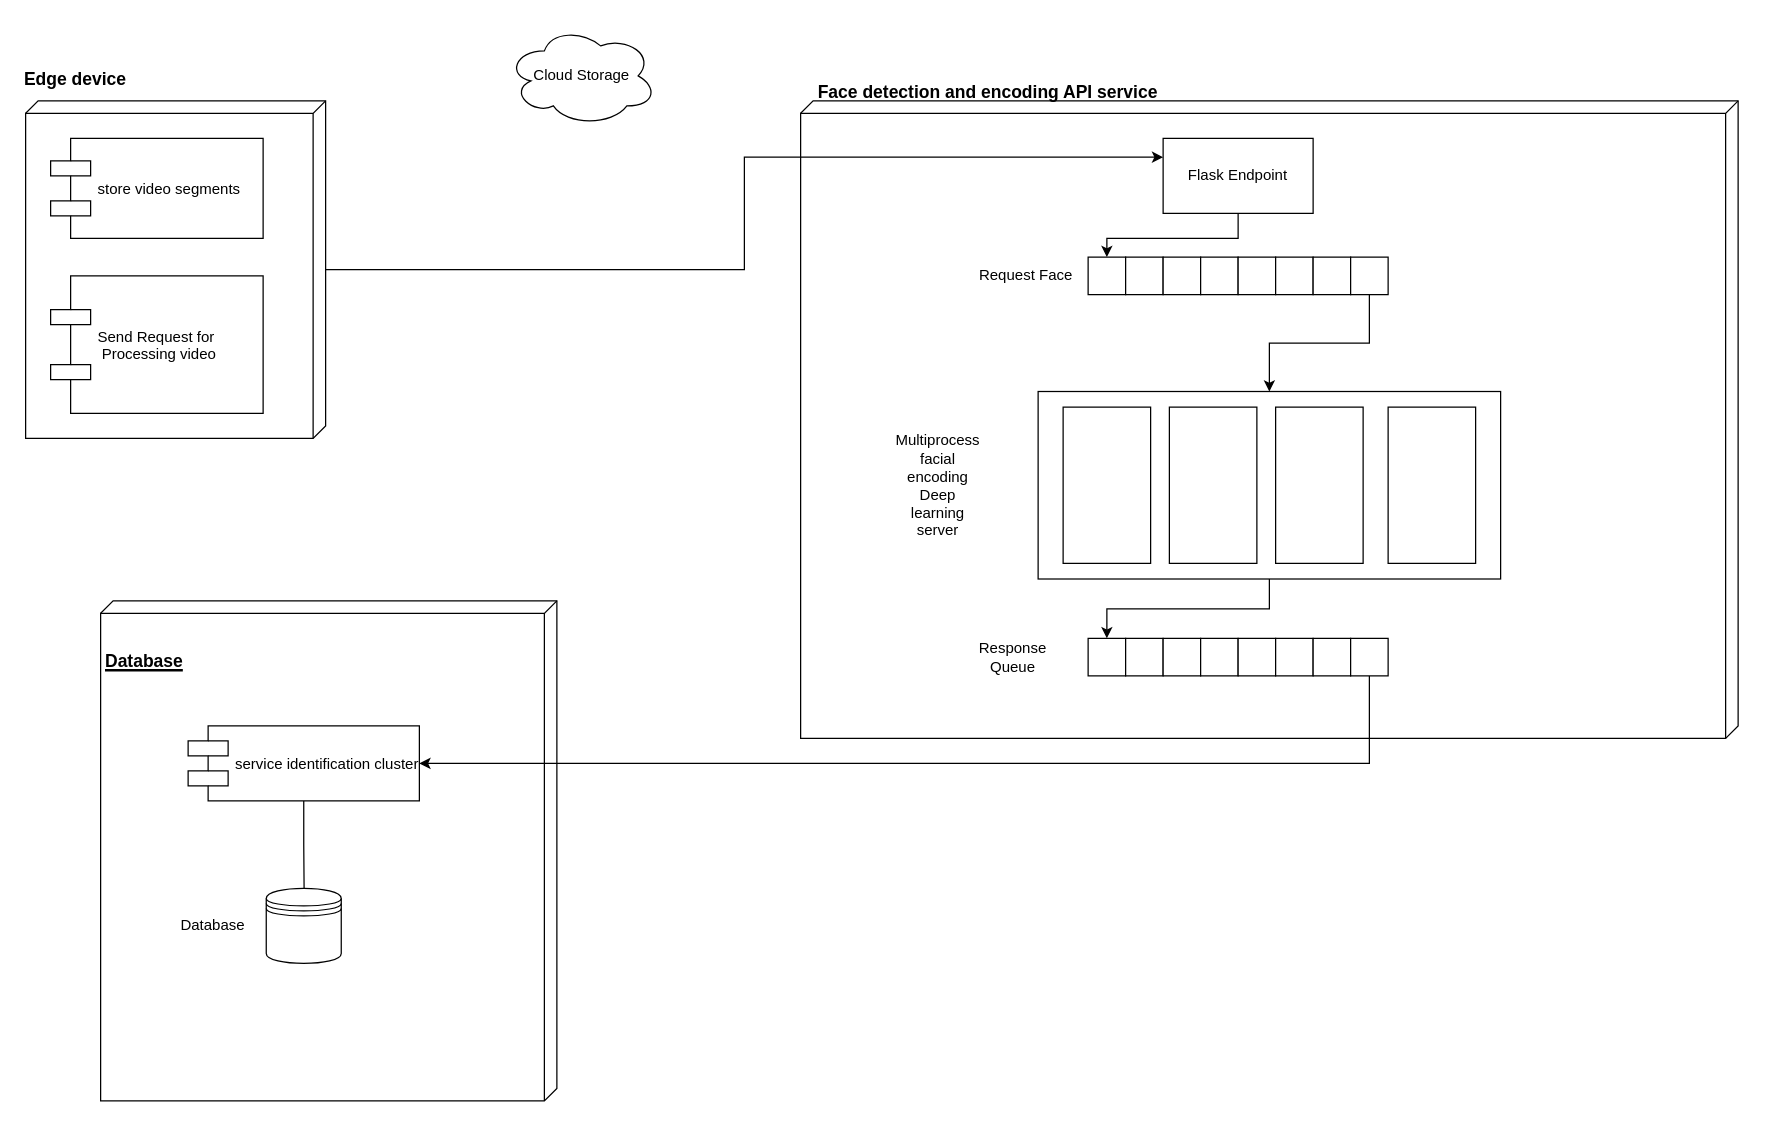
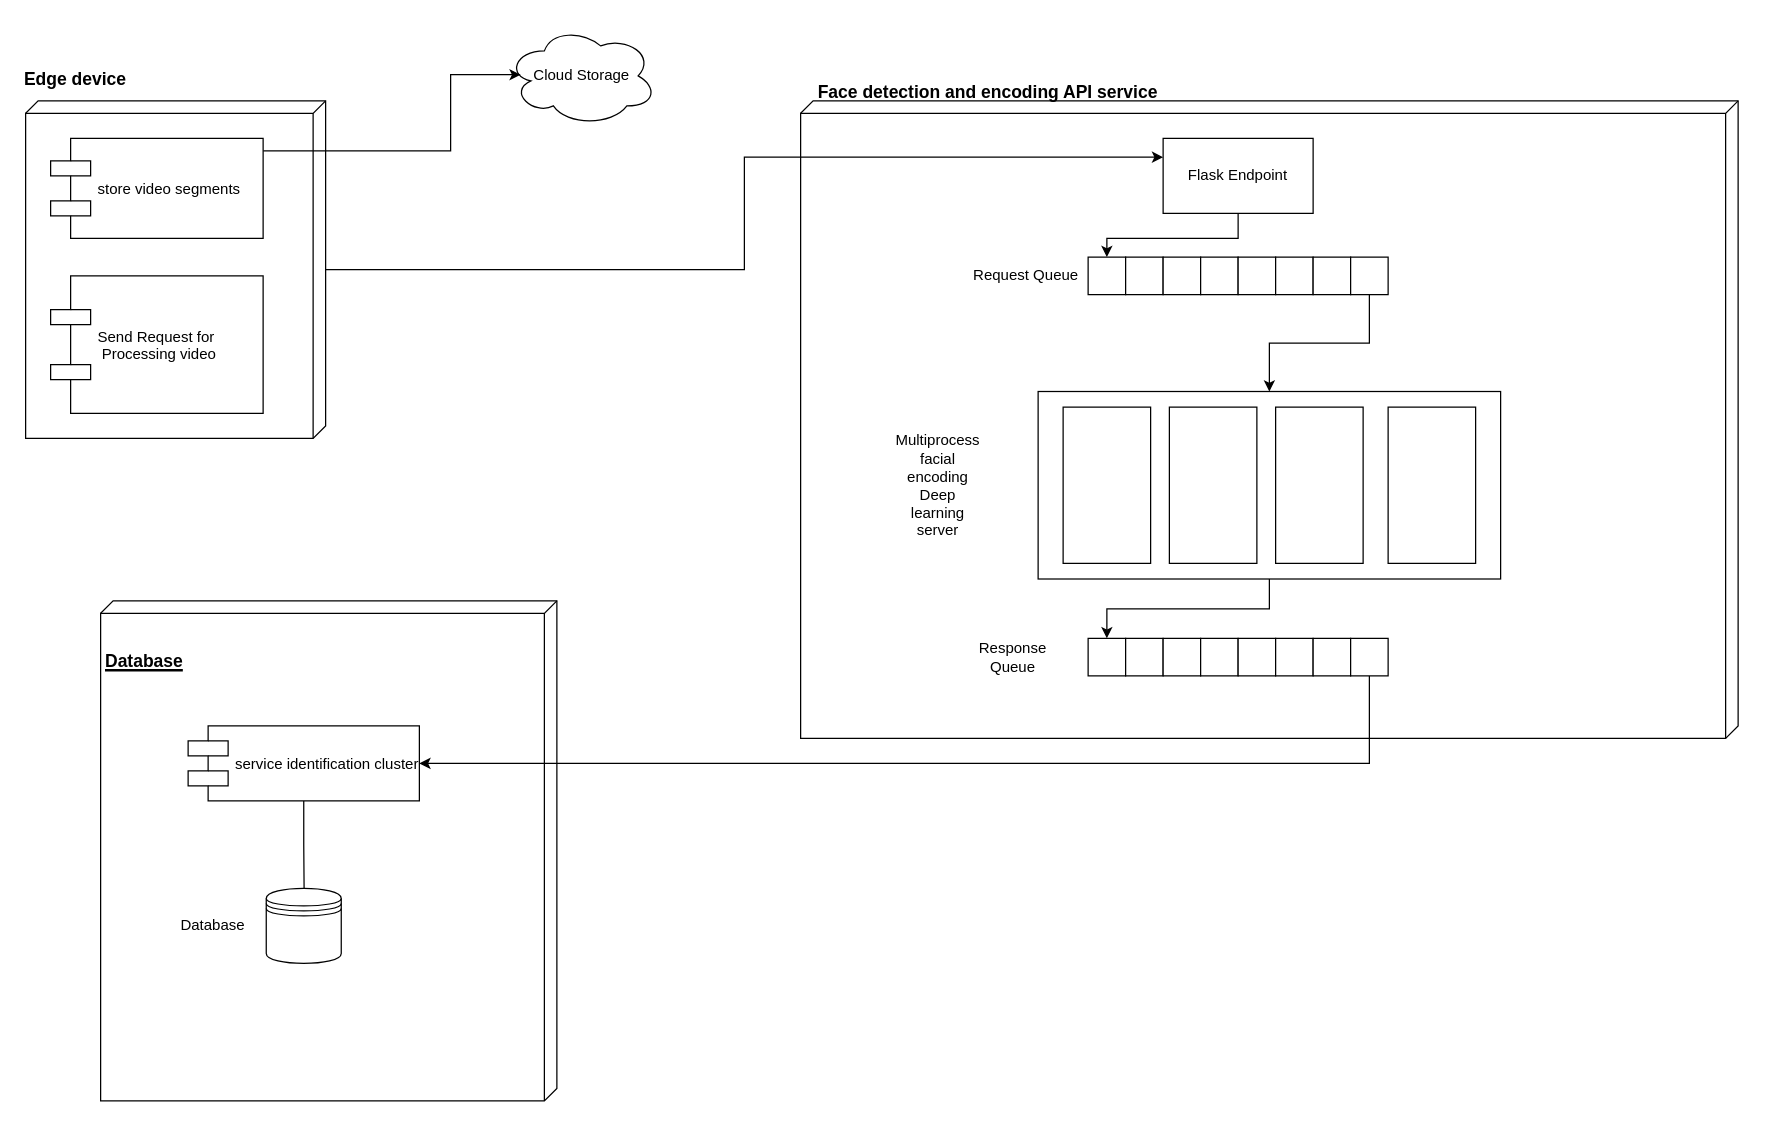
+ <mxCell id="9" style="edgeStyle=orthogonalEdgeStyle;rounded=0;orthogonalLoop=1;jettySize=auto;html=1;entryX=0.092;entryY=0.488;entryDx=0;entryDy=0;entryPerimeter=0;" edge="1" parent="1" source="10" target="6"><mxGeometry relative="1" as="geometry"><Array as="points"><mxPoint x="360" y="120" /><mxPoint x="360" y="59" /></Array></mxGeometry></mxCell>
- <mxCell id="15" value="Request Face" style="text;html=1;align=center;verticalAlign=middle;resizable=0;points=[];;autosize=1;" vertex="1" parent="1"><mxGeometry x="770" y="210" width="100" height="20" as="geometry" /></mxCell>
+ <mxCell id="15" value="Request Queue" style="text;html=1;align=center;verticalAlign=middle;resizable=0;points=[];;autosize=1;" vertex="1" parent="1"><mxGeometry x="770" y="210" width="100" height="20" as="geometry" /></mxCell>
